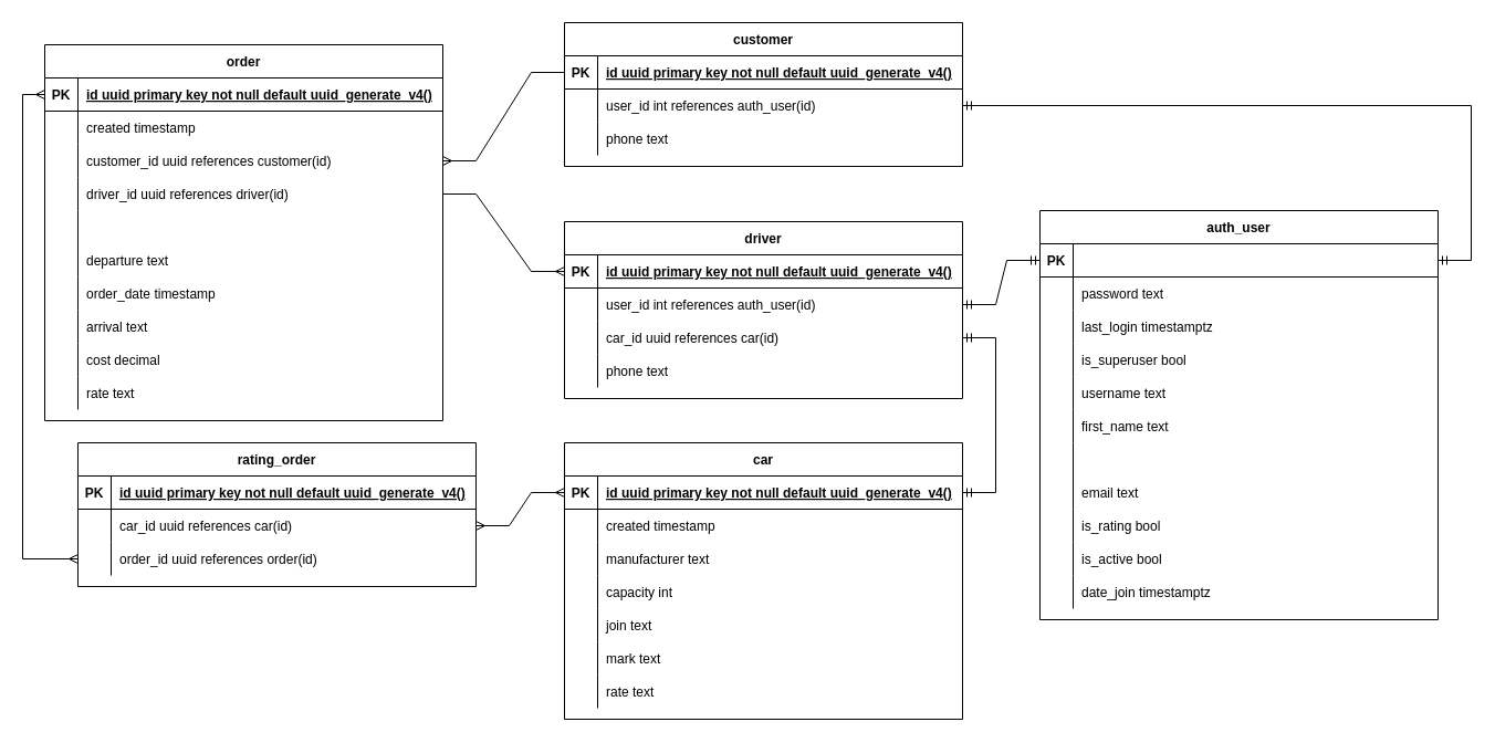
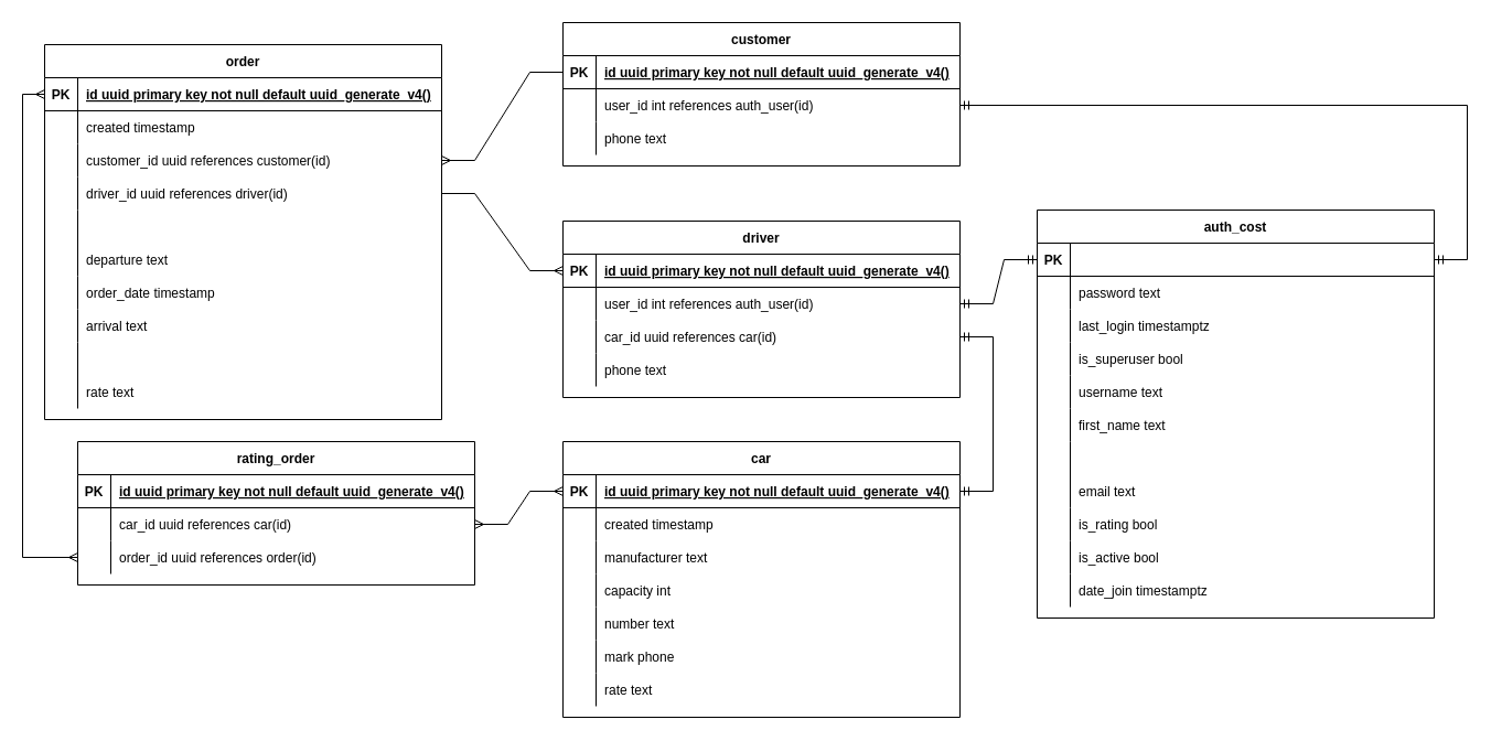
- <mxCell id="77" value="auth_user" style="shape=table;startSize=30;container=1;collapsible=1;childLayout=tableLayout;fixedRows=1;rowLines=0;fontStyle=1;align=center;resizeLast=1;" parent="1" vertex="1"><mxGeometry x="940" y="190" width="360" height="370" as="geometry" /></mxCell>
+ <mxCell id="77" value="auth_cost" style="shape=table;startSize=30;container=1;collapsible=1;childLayout=tableLayout;fixedRows=1;rowLines=0;fontStyle=1;align=center;resizeLast=1;" parent="1" vertex="1"><mxGeometry x="940" y="190" width="360" height="370" as="geometry" /></mxCell>
- <mxCell id="28" value="cost decimal" style="shape=partialRectangle;overflow=hidden;connectable=0;fillColor=none;top=0;left=0;bottom=0;right=0;align=left;spacingLeft=6;" parent="26" vertex="1"><mxGeometry x="30" width="330" height="30" as="geometry"><mxRectangle width="330" height="30" as="alternateBounds" /></mxGeometry></mxCell>
- <mxCell id="47" value="join text" style="shape=partialRectangle;overflow=hidden;connectable=0;fillColor=none;top=0;left=0;bottom=0;right=0;align=left;spacingLeft=6;" parent="45" vertex="1"><mxGeometry x="30" width="330" height="30" as="geometry"><mxRectangle width="330" height="30" as="alternateBounds" /></mxGeometry></mxCell>
+ <mxCell id="47" value="number text" style="shape=partialRectangle;overflow=hidden;connectable=0;fillColor=none;top=0;left=0;bottom=0;right=0;align=left;spacingLeft=6;" parent="45" vertex="1"><mxGeometry x="30" width="330" height="30" as="geometry"><mxRectangle width="330" height="30" as="alternateBounds" /></mxGeometry></mxCell>
- <mxCell id="50" value="mark text" style="shape=partialRectangle;overflow=hidden;connectable=0;fillColor=none;top=0;left=0;bottom=0;right=0;align=left;spacingLeft=6;" parent="48" vertex="1"><mxGeometry x="30" width="330" height="30" as="geometry"><mxRectangle width="330" height="30" as="alternateBounds" /></mxGeometry></mxCell>
+ <mxCell id="50" value="mark phone" style="shape=partialRectangle;overflow=hidden;connectable=0;fillColor=none;top=0;left=0;bottom=0;right=0;align=left;spacingLeft=6;" parent="48" vertex="1"><mxGeometry x="30" width="330" height="30" as="geometry"><mxRectangle width="330" height="30" as="alternateBounds" /></mxGeometry></mxCell>
